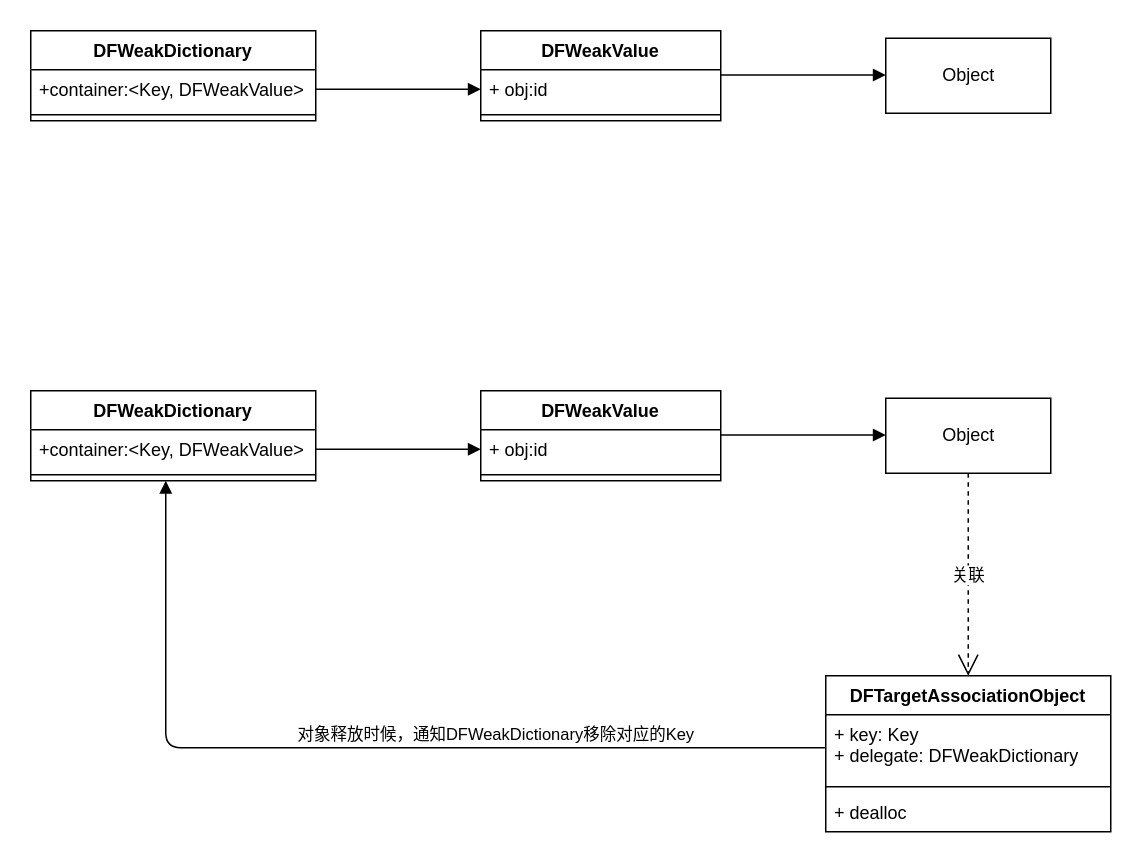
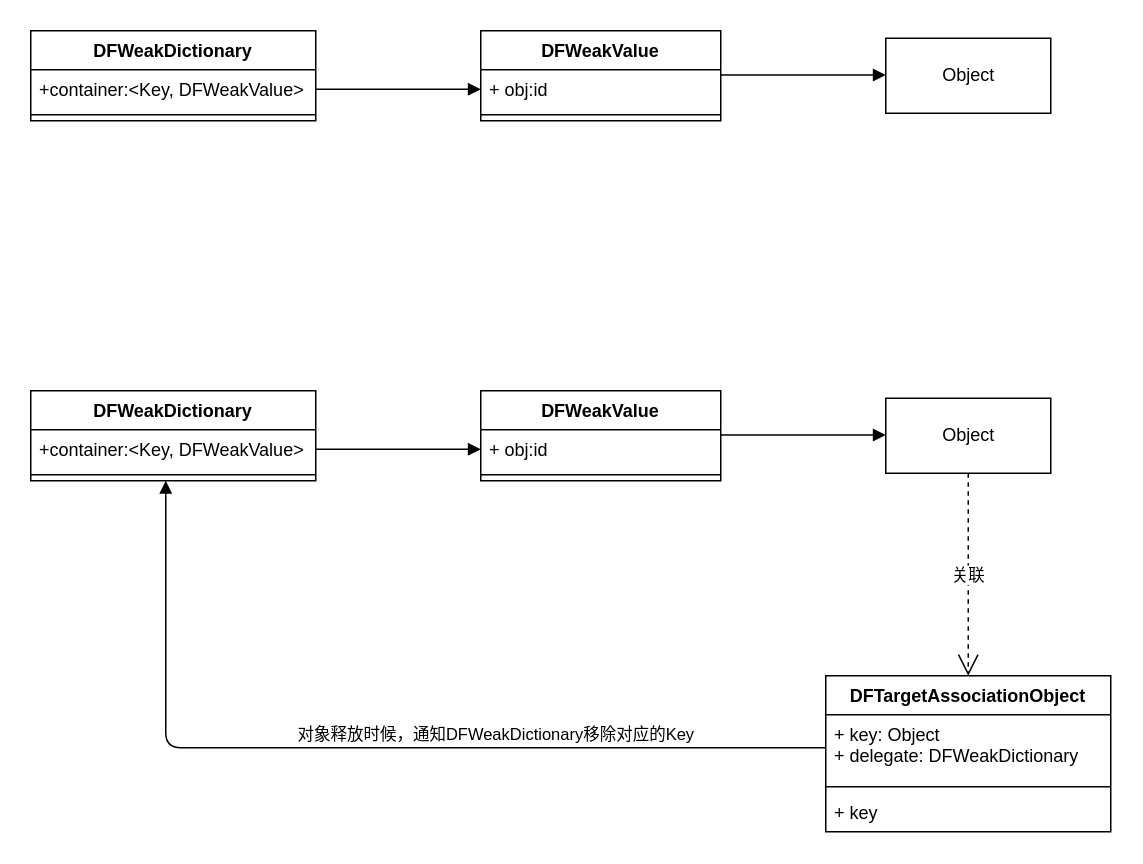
- <mxCell id="21" value="+ key: Key&#10;+ delegate: DFWeakDictionary&#10; " style="text;strokeColor=none;fillColor=none;align=left;verticalAlign=top;spacingLeft=4;spacingRight=4;overflow=hidden;rotatable=0;points=[[0,0.5],[1,0.5]];portConstraint=eastwest;" vertex="1" parent="20"><mxGeometry y="26" width="190" height="44" as="geometry" /></mxCell>
+ <mxCell id="21" value="+ key: Object&#10;+ delegate: DFWeakDictionary&#10; " style="text;strokeColor=none;fillColor=none;align=left;verticalAlign=top;spacingLeft=4;spacingRight=4;overflow=hidden;rotatable=0;points=[[0,0.5],[1,0.5]];portConstraint=eastwest;" vertex="1" parent="20"><mxGeometry y="26" width="190" height="44" as="geometry" /></mxCell>
- <mxCell id="23" value="+ dealloc" style="text;strokeColor=none;fillColor=none;align=left;verticalAlign=top;spacingLeft=4;spacingRight=4;overflow=hidden;rotatable=0;points=[[0,0.5],[1,0.5]];portConstraint=eastwest;" vertex="1" parent="20"><mxGeometry y="78" width="190" height="26" as="geometry" /></mxCell>
+ <mxCell id="23" value="+ key" style="text;strokeColor=none;fillColor=none;align=left;verticalAlign=top;spacingLeft=4;spacingRight=4;overflow=hidden;rotatable=0;points=[[0,0.5],[1,0.5]];portConstraint=eastwest;" vertex="1" parent="20"><mxGeometry y="78" width="190" height="26" as="geometry" /></mxCell>
